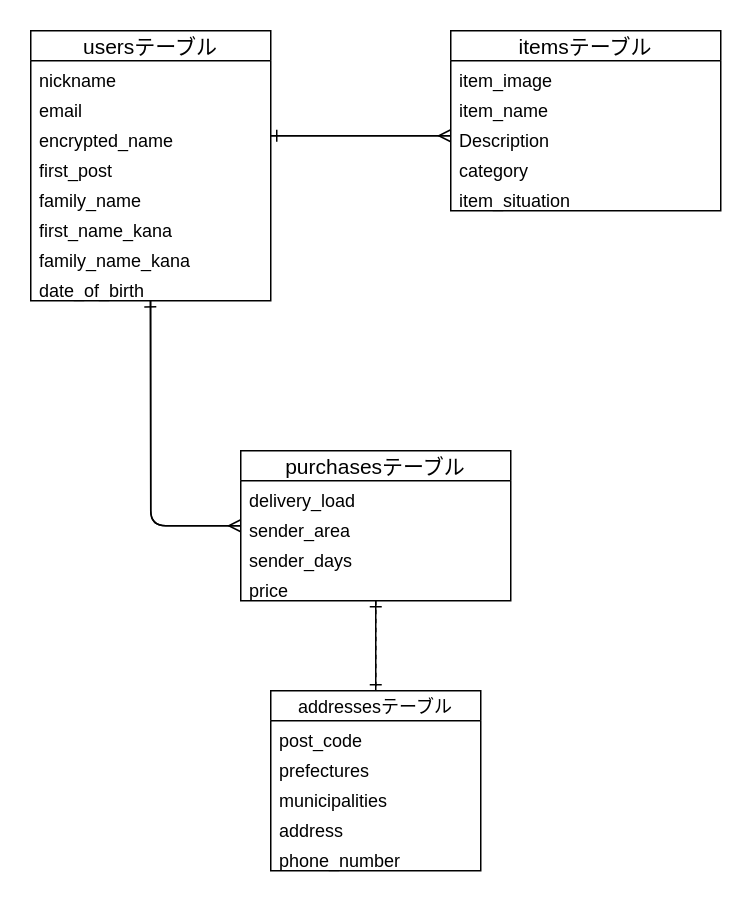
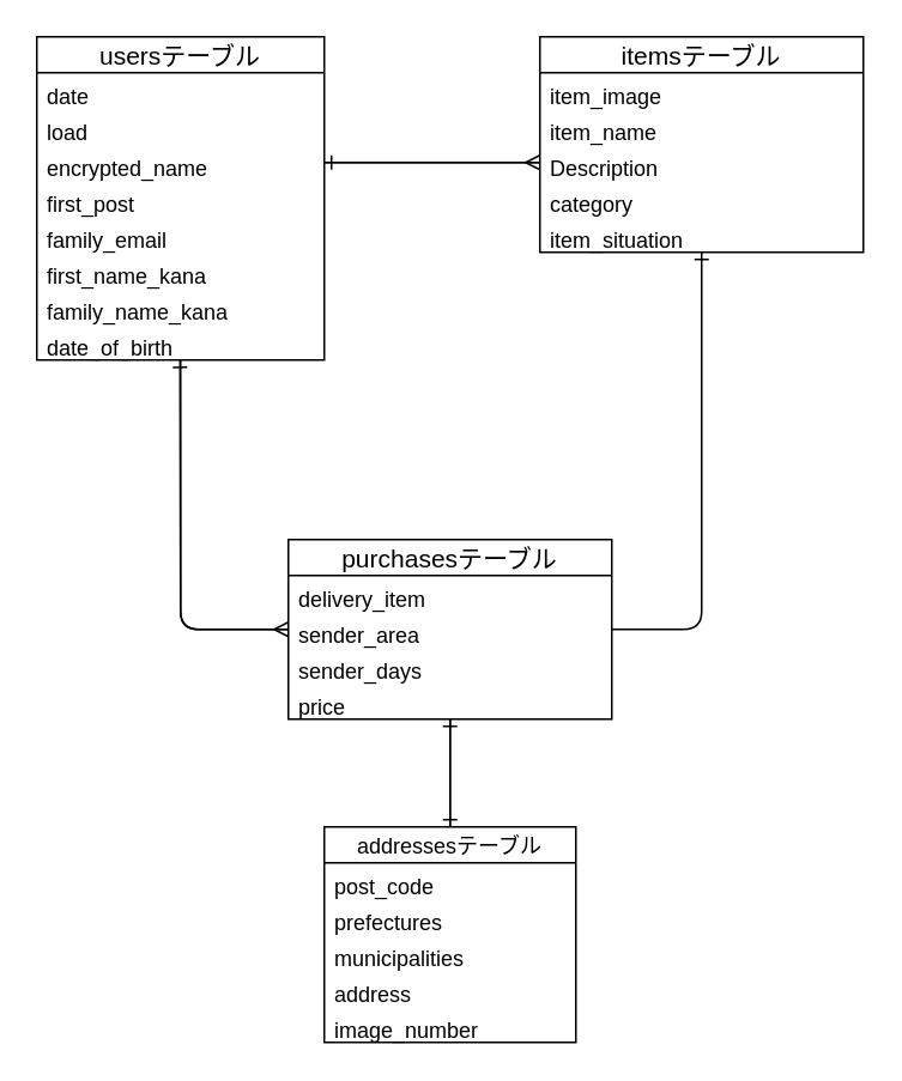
- <mxCell id="4" value="nickname" style="text;strokeColor=none;fillColor=none;spacingLeft=4;spacingRight=4;overflow=hidden;rotatable=0;points=[[0,0.5],[1,0.5]];portConstraint=eastwest;fontSize=12;" parent="3" vertex="1"><mxGeometry y="20" width="160" height="20" as="geometry" /></mxCell>
+ <mxCell id="4" value="date" style="text;strokeColor=none;fillColor=none;spacingLeft=4;spacingRight=4;overflow=hidden;rotatable=0;points=[[0,0.5],[1,0.5]];portConstraint=eastwest;fontSize=12;" parent="3" vertex="1"><mxGeometry y="20" width="160" height="20" as="geometry" /></mxCell>
- <mxCell id="5" value="email" style="text;strokeColor=none;fillColor=none;spacingLeft=4;spacingRight=4;overflow=hidden;rotatable=0;points=[[0,0.5],[1,0.5]];portConstraint=eastwest;fontSize=12;" parent="3" vertex="1"><mxGeometry y="40" width="160" height="20" as="geometry" /></mxCell>
+ <mxCell id="5" value="load" style="text;strokeColor=none;fillColor=none;spacingLeft=4;spacingRight=4;overflow=hidden;rotatable=0;points=[[0,0.5],[1,0.5]];portConstraint=eastwest;fontSize=12;" parent="3" vertex="1"><mxGeometry y="40" width="160" height="20" as="geometry" /></mxCell>
- <mxCell id="8" value="family_name" style="text;strokeColor=none;fillColor=none;spacingLeft=4;spacingRight=4;overflow=hidden;rotatable=0;points=[[0,0.5],[1,0.5]];portConstraint=eastwest;fontSize=12;" parent="3" vertex="1"><mxGeometry y="100" width="160" height="20" as="geometry" /></mxCell>
+ <mxCell id="8" value="family_email" style="text;strokeColor=none;fillColor=none;spacingLeft=4;spacingRight=4;overflow=hidden;rotatable=0;points=[[0,0.5],[1,0.5]];portConstraint=eastwest;fontSize=12;" parent="3" vertex="1"><mxGeometry y="100" width="160" height="20" as="geometry" /></mxCell>
+ <mxCell id="27" style="edgeStyle=none;html=1;entryX=0.5;entryY=1;entryDx=0;entryDy=0;fontFamily=Helvetica;fontSize=12;fontColor=default;endArrow=ERone;endFill=0;startSize=28;" edge="1" parent="1" source="29" target="12"><mxGeometry relative="1" as="geometry"><Array as="points"><mxPoint x="390" y="350" /></Array></mxGeometry></mxCell>
- <mxCell id="30" value="delivery_load" style="text;strokeColor=none;fillColor=none;spacingLeft=4;spacingRight=4;overflow=hidden;rotatable=0;points=[[0,0.5],[1,0.5]];portConstraint=eastwest;fontSize=12;" vertex="1" parent="29"><mxGeometry y="20" width="180" height="20" as="geometry" /></mxCell>
+ <mxCell id="30" value="delivery_item" style="text;strokeColor=none;fillColor=none;spacingLeft=4;spacingRight=4;overflow=hidden;rotatable=0;points=[[0,0.5],[1,0.5]];portConstraint=eastwest;fontSize=12;" vertex="1" parent="29"><mxGeometry y="20" width="180" height="20" as="geometry" /></mxCell>
- <mxCell id="28" style="edgeStyle=none;html=1;entryX=0.5;entryY=0;entryDx=0;entryDy=0;fontFamily=Helvetica;fontSize=12;fontColor=default;endArrow=ERone;endFill=0;startSize=28;dashed=1;" edge="1" parent="1" source="29" target="19"><mxGeometry relative="1" as="geometry" /></mxCell>
+ <mxCell id="28" style="edgeStyle=none;html=1;entryX=0.5;entryY=0;entryDx=0;entryDy=0;fontFamily=Helvetica;fontSize=12;fontColor=default;endArrow=ERone;endFill=0;startSize=28;" edge="1" parent="1" source="29" target="19"><mxGeometry relative="1" as="geometry" /></mxCell>
- <mxCell id="24" value="phone_number" style="text;strokeColor=none;fillColor=none;spacingLeft=4;spacingRight=4;overflow=hidden;rotatable=0;points=[[0,0.5],[1,0.5]];portConstraint=eastwest;fontSize=12;" vertex="1" parent="19"><mxGeometry y="100" width="140" height="20" as="geometry" /></mxCell>
+ <mxCell id="24" value="image_number" style="text;strokeColor=none;fillColor=none;spacingLeft=4;spacingRight=4;overflow=hidden;rotatable=0;points=[[0,0.5],[1,0.5]];portConstraint=eastwest;fontSize=12;" vertex="1" parent="19"><mxGeometry y="100" width="140" height="20" as="geometry" /></mxCell>
